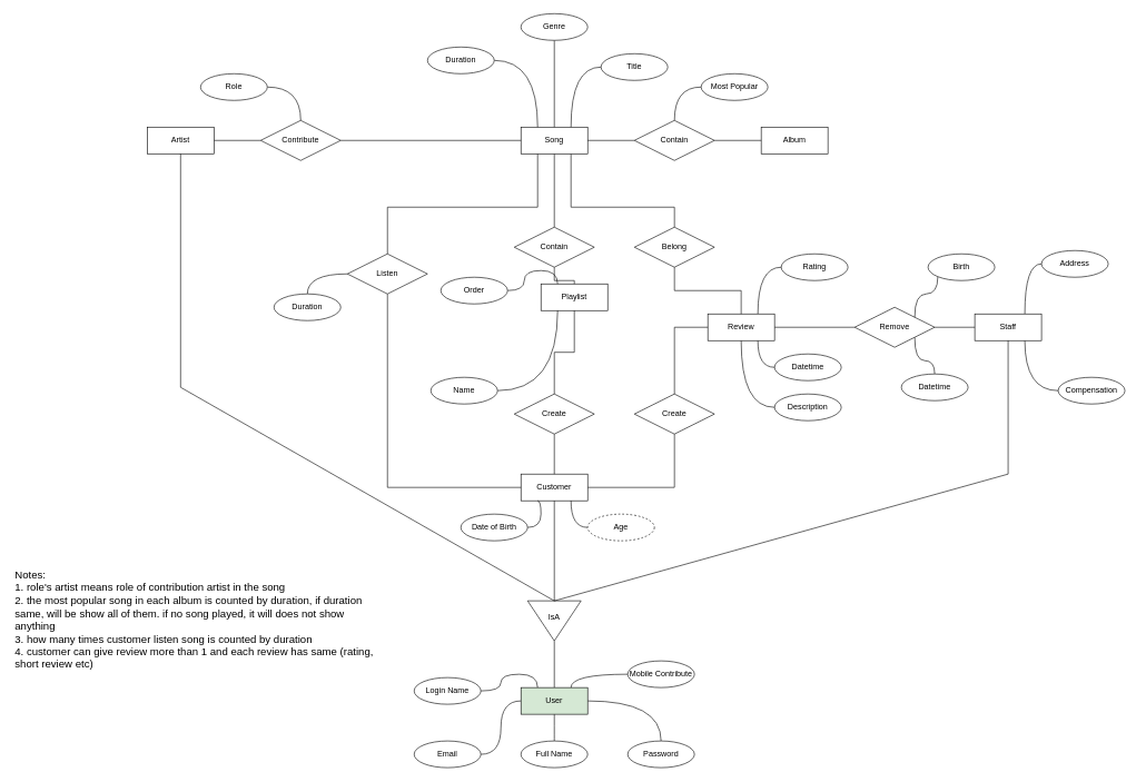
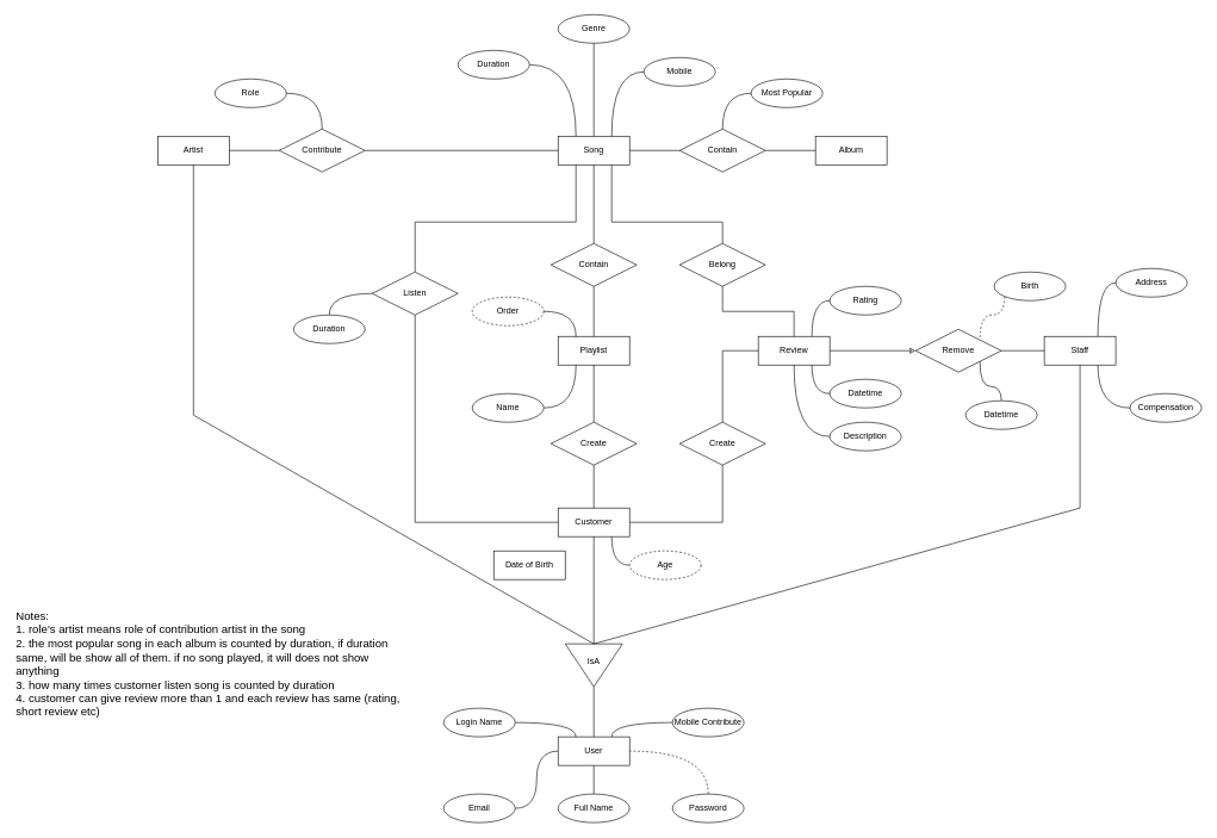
- <mxCell id="16" value="Title" style="ellipse;whiteSpace=wrap;html=1;align=center;" vertex="1" parent="1"><mxGeometry x="900" y="80" width="100" height="40" as="geometry" /></mxCell>
+ <mxCell id="16" value="Mobile" style="ellipse;whiteSpace=wrap;html=1;align=center;" vertex="1" parent="1"><mxGeometry x="900" y="80" width="100" height="40" as="geometry" /></mxCell>
- <mxCell id="30" value="Rating" style="ellipse;whiteSpace=wrap;html=1;align=center;" vertex="1" parent="1"><mxGeometry x="1170" y="380" width="100" height="40" as="geometry" /></mxCell>
+ <mxCell id="30" value="Rating" style="ellipse;whiteSpace=wrap;html=1;align=center;" vertex="1" parent="1"><mxGeometry x="1160" y="400" width="100" height="40" as="geometry" /></mxCell>
- <mxCell id="58" value="Order" style="ellipse;whiteSpace=wrap;html=1;align=center;" vertex="1" parent="1"><mxGeometry x="660" y="415" width="100" height="40" as="geometry" /></mxCell>
+ <mxCell id="58" value="Order" style="ellipse;whiteSpace=wrap;html=1;align=center;dashed=1;" vertex="1" parent="1"><mxGeometry x="660" y="415" width="100" height="40" as="geometry" /></mxCell>
- <mxCell id="40" style="edgeStyle=orthogonalEdgeStyle;rounded=0;orthogonalLoop=1;jettySize=auto;html=1;exitX=0;exitY=1;exitDx=0;exitDy=0;entryX=1;entryY=0;entryDx=0;entryDy=0;curved=1;endArrow=none;endFill=0;" edge="1" parent="1" source="41" target="38"><mxGeometry relative="1" as="geometry" /></mxCell>
+ <mxCell id="40" style="edgeStyle=orthogonalEdgeStyle;rounded=0;orthogonalLoop=1;jettySize=auto;html=1;exitX=0;exitY=1;exitDx=0;exitDy=0;entryX=1;entryY=0;entryDx=0;entryDy=0;curved=1;endArrow=none;endFill=0;dashed=1;" edge="1" parent="1" source="41" target="38"><mxGeometry relative="1" as="geometry" /></mxCell>
- <mxCell id="42" value="Playlist" style="whiteSpace=wrap;html=1;align=center;" vertex="1" parent="1"><mxGeometry x="810" y="425" width="100" height="40" as="geometry" /></mxCell>
+ <mxCell id="42" value="Playlist" style="whiteSpace=wrap;html=1;align=center;" vertex="1" parent="1"><mxGeometry x="780" y="470" width="100" height="40" as="geometry" /></mxCell>
- <mxCell id="48" style="edgeStyle=orthogonalEdgeStyle;rounded=0;orthogonalLoop=1;jettySize=auto;html=1;exitX=1;exitY=0.5;exitDx=0;exitDy=0;endArrow=none;endFill=0;" edge="1" parent="1" source="52" target="38"><mxGeometry relative="1" as="geometry" /></mxCell>
+ <mxCell id="48" style="edgeStyle=orthogonalEdgeStyle;rounded=0;orthogonalLoop=1;jettySize=auto;html=1;exitX=1;exitY=0.5;exitDx=0;exitDy=0;endArrow=classic;endFill=0;" edge="1" parent="1" source="52" target="38"><mxGeometry relative="1" as="geometry" /></mxCell>
- <mxCell id="60" value="Name" style="ellipse;whiteSpace=wrap;html=1;align=center;" vertex="1" parent="1"><mxGeometry x="645" y="565" width="100" height="40" as="geometry" /></mxCell>
+ <mxCell id="60" value="Name" style="ellipse;whiteSpace=wrap;html=1;align=center;" vertex="1" parent="1"><mxGeometry x="660" y="550" width="100" height="40" as="geometry" /></mxCell>
- <mxCell id="84" value="Compensation" style="ellipse;whiteSpace=wrap;html=1;align=center;" vertex="1" parent="1"><mxGeometry x="1585" y="565" width="100" height="40" as="geometry" /></mxCell>
+ <mxCell id="84" value="Compensation" style="ellipse;whiteSpace=wrap;html=1;align=center;" vertex="1" parent="1"><mxGeometry x="1580" y="550" width="100" height="40" as="geometry" /></mxCell>
- <mxCell id="81" style="edgeStyle=orthogonalEdgeStyle;rounded=0;orthogonalLoop=1;jettySize=auto;html=1;exitX=1;exitY=0.5;exitDx=0;exitDy=0;entryX=0.25;entryY=1;entryDx=0;entryDy=0;endArrow=none;endFill=0;curved=1;" edge="1" parent="1" source="82" target="8"><mxGeometry relative="1" as="geometry" /></mxCell>
- <mxCell id="82" value="Date of Birth" style="ellipse;whiteSpace=wrap;html=1;align=center;" vertex="1" parent="1"><mxGeometry x="690" y="770" width="100" height="40" as="geometry" /></mxCell>
+ <mxCell id="82" value="Date of Birth" style="whiteSpace=wrap;html=1;align=center;rounded=0;" vertex="1" parent="1"><mxGeometry x="690" y="770" width="100" height="40" as="geometry" /></mxCell>
- <mxCell id="66" value="Login Name" style="ellipse;whiteSpace=wrap;html=1;align=center;" vertex="1" parent="1"><mxGeometry x="620" y="1015" width="100" height="40" as="geometry" /></mxCell>
+ <mxCell id="66" value="Login Name" style="ellipse;whiteSpace=wrap;html=1;align=center;" vertex="1" parent="1"><mxGeometry x="620" y="990" width="100" height="40" as="geometry" /></mxCell>
- <mxCell id="72" value="User" style="whiteSpace=wrap;html=1;align=center;fillColor=#d5e8d4;" vertex="1" parent="1"><mxGeometry x="780" y="1030" width="100" height="40" as="geometry" /></mxCell>
+ <mxCell id="72" value="User" style="whiteSpace=wrap;html=1;align=center;" vertex="1" parent="1"><mxGeometry x="780" y="1030" width="100" height="40" as="geometry" /></mxCell>
- <mxCell id="67" style="edgeStyle=orthogonalEdgeStyle;rounded=0;orthogonalLoop=1;jettySize=auto;html=1;exitX=0.5;exitY=0;exitDx=0;exitDy=0;entryX=1;entryY=0.5;entryDx=0;entryDy=0;endArrow=none;endFill=0;curved=1;" edge="1" parent="1" source="68" target="72"><mxGeometry relative="1" as="geometry" /></mxCell>
+ <mxCell id="67" style="edgeStyle=orthogonalEdgeStyle;rounded=0;orthogonalLoop=1;jettySize=auto;html=1;exitX=0.5;exitY=0;exitDx=0;exitDy=0;entryX=1;entryY=0.5;entryDx=0;entryDy=0;endArrow=none;endFill=0;curved=1;dashed=1;" edge="1" parent="1" source="68" target="72"><mxGeometry relative="1" as="geometry" /></mxCell>
